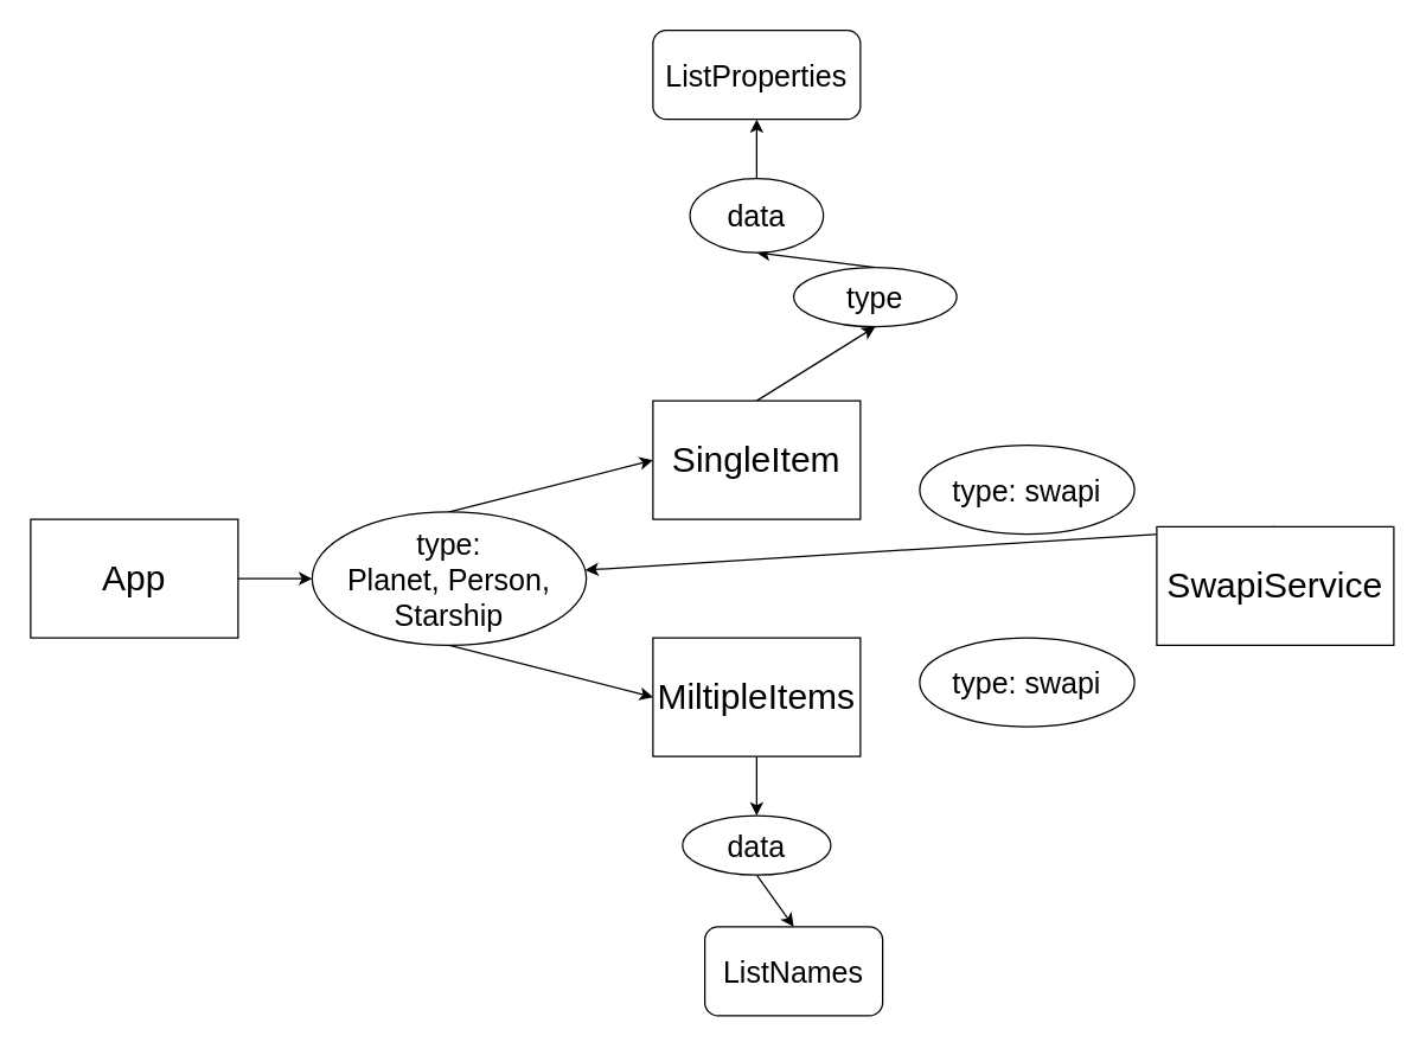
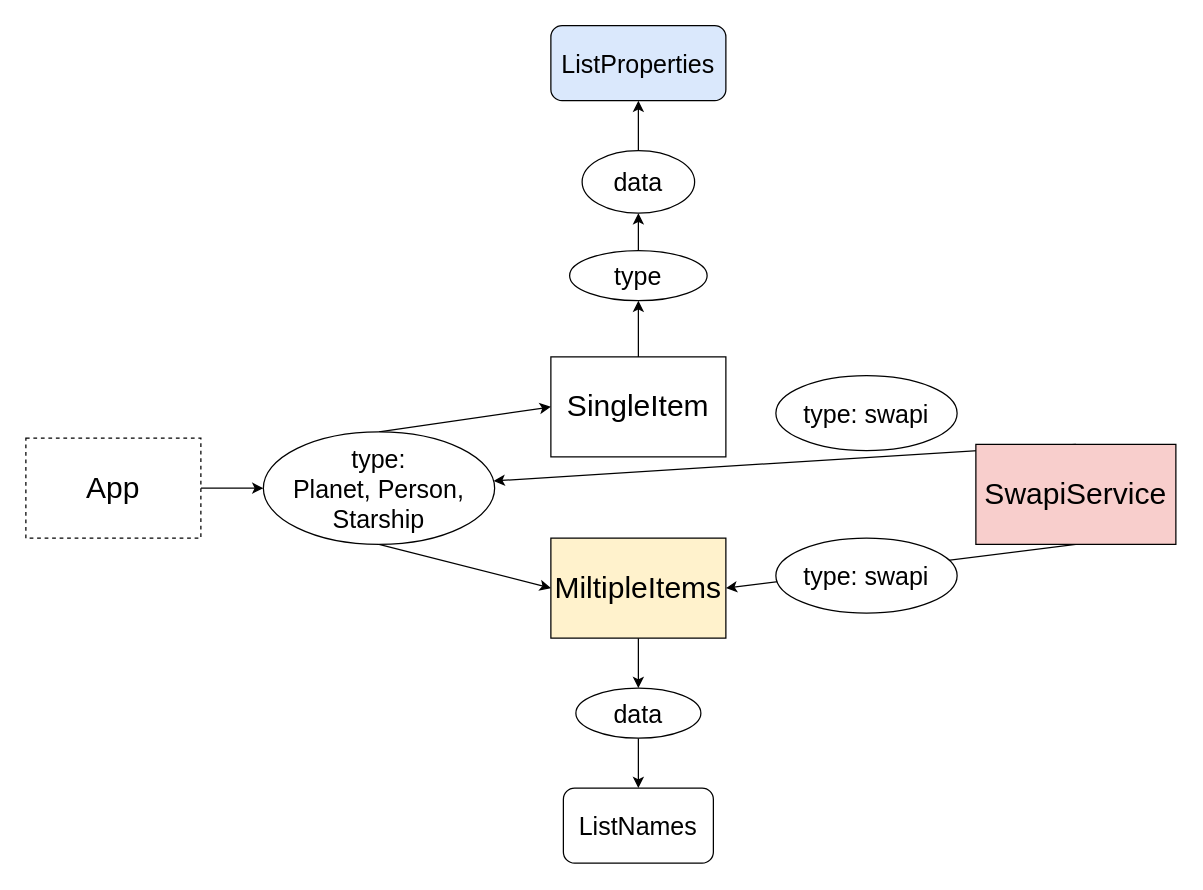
- <mxCell id="14" value="ListProperties" style="rounded=1;whiteSpace=wrap;html=1;fontSize=20;" vertex="1" parent="1"><mxGeometry x="440" y="20" width="140" height="60" as="geometry" /></mxCell>
+ <mxCell id="14" value="ListProperties" style="rounded=1;whiteSpace=wrap;html=1;fontSize=20;fillColor=#dae8fc;" vertex="1" parent="1"><mxGeometry x="440" y="20" width="140" height="60" as="geometry" /></mxCell>
- <mxCell id="17" value="type" style="ellipse;whiteSpace=wrap;html=1;fontSize=20;" vertex="1" parent="1"><mxGeometry x="535" y="180" width="110" height="40" as="geometry" /></mxCell>
+ <mxCell id="17" value="type" style="ellipse;whiteSpace=wrap;html=1;fontSize=20;" vertex="1" parent="1"><mxGeometry x="455" y="200" width="110" height="40" as="geometry" /></mxCell>
- <mxCell id="5" value="SingleItem" style="rounded=0;whiteSpace=wrap;html=1;fontSize=24;" vertex="1" parent="1"><mxGeometry x="440" y="270" width="140" height="80" as="geometry" /></mxCell>
+ <mxCell id="5" value="SingleItem" style="rounded=0;whiteSpace=wrap;html=1;fontSize=24;" vertex="1" parent="1"><mxGeometry x="440" y="285" width="140" height="80" as="geometry" /></mxCell>
- <mxCell id="3" value="App" style="rounded=0;whiteSpace=wrap;html=1;fontSize=24;" vertex="1" parent="1"><mxGeometry x="20" y="350" width="140" height="80" as="geometry" /></mxCell>
+ <mxCell id="3" value="App" style="rounded=0;whiteSpace=wrap;html=1;fontSize=24;dashed=1;" vertex="1" parent="1"><mxGeometry x="20" y="350" width="140" height="80" as="geometry" /></mxCell>
- <mxCell id="13" value="SwapiService" style="rounded=0;whiteSpace=wrap;html=1;fontSize=24;" vertex="1" parent="1"><mxGeometry x="780" y="355" width="160" height="80" as="geometry" /></mxCell>
+ <mxCell id="13" value="SwapiService" style="rounded=0;whiteSpace=wrap;html=1;fontSize=24;fillColor=#f8cecc;" vertex="1" parent="1"><mxGeometry x="780" y="355" width="160" height="80" as="geometry" /></mxCell>
+ <mxCell id="12" style="edgeStyle=none;html=1;exitX=0.5;exitY=1;exitDx=0;exitDy=0;entryX=1;entryY=0.5;entryDx=0;entryDy=0;fontSize=20;" edge="1" parent="1" source="13" target="8"><mxGeometry relative="1" as="geometry" /></mxCell>
- <mxCell id="8" value="MiltipleItems" style="rounded=0;whiteSpace=wrap;html=1;fontSize=24;" vertex="1" parent="1"><mxGeometry x="440" y="430" width="140" height="80" as="geometry" /></mxCell>
+ <mxCell id="8" value="MiltipleItems" style="rounded=0;whiteSpace=wrap;html=1;fontSize=24;fillColor=#fff2cc;" vertex="1" parent="1"><mxGeometry x="440" y="430" width="140" height="80" as="geometry" /></mxCell>
- <mxCell id="15" value="ListNames" style="rounded=1;whiteSpace=wrap;html=1;fontSize=20;" vertex="1" parent="1"><mxGeometry x="475" y="625" width="120" height="60" as="geometry" /></mxCell>
+ <mxCell id="15" value="ListNames" style="rounded=1;whiteSpace=wrap;html=1;fontSize=20;" vertex="1" parent="1"><mxGeometry x="450" y="630" width="120" height="60" as="geometry" /></mxCell>
